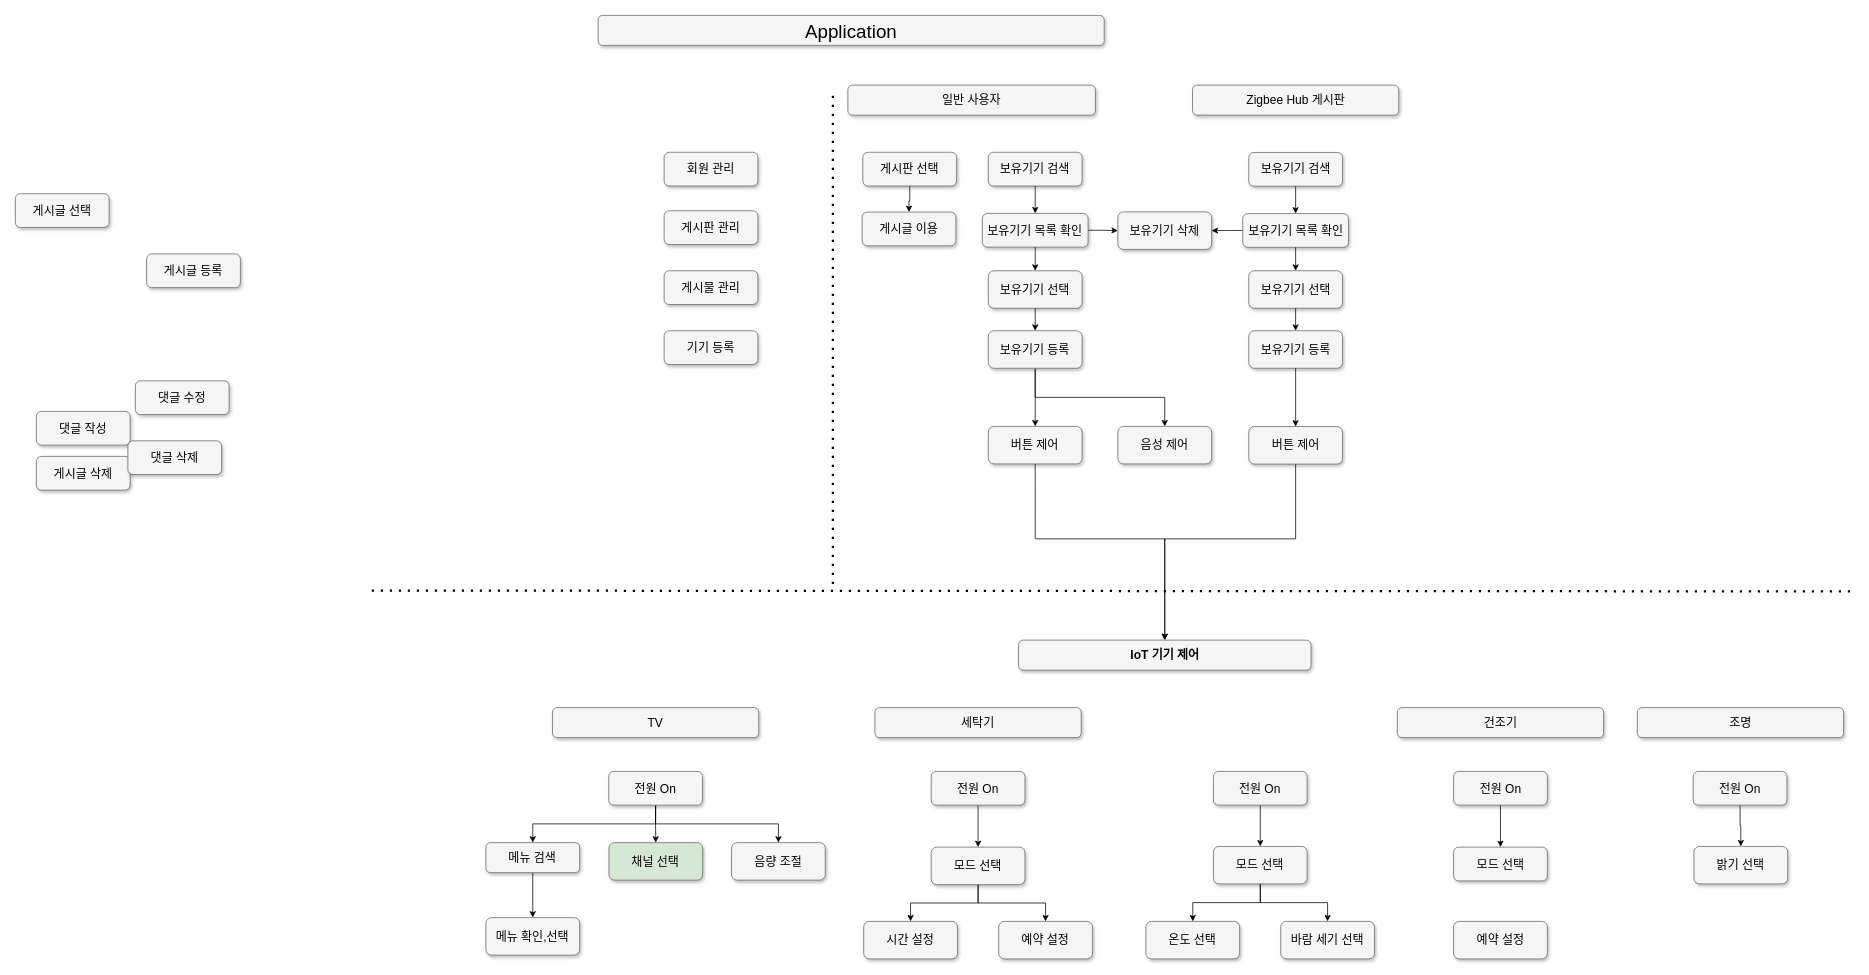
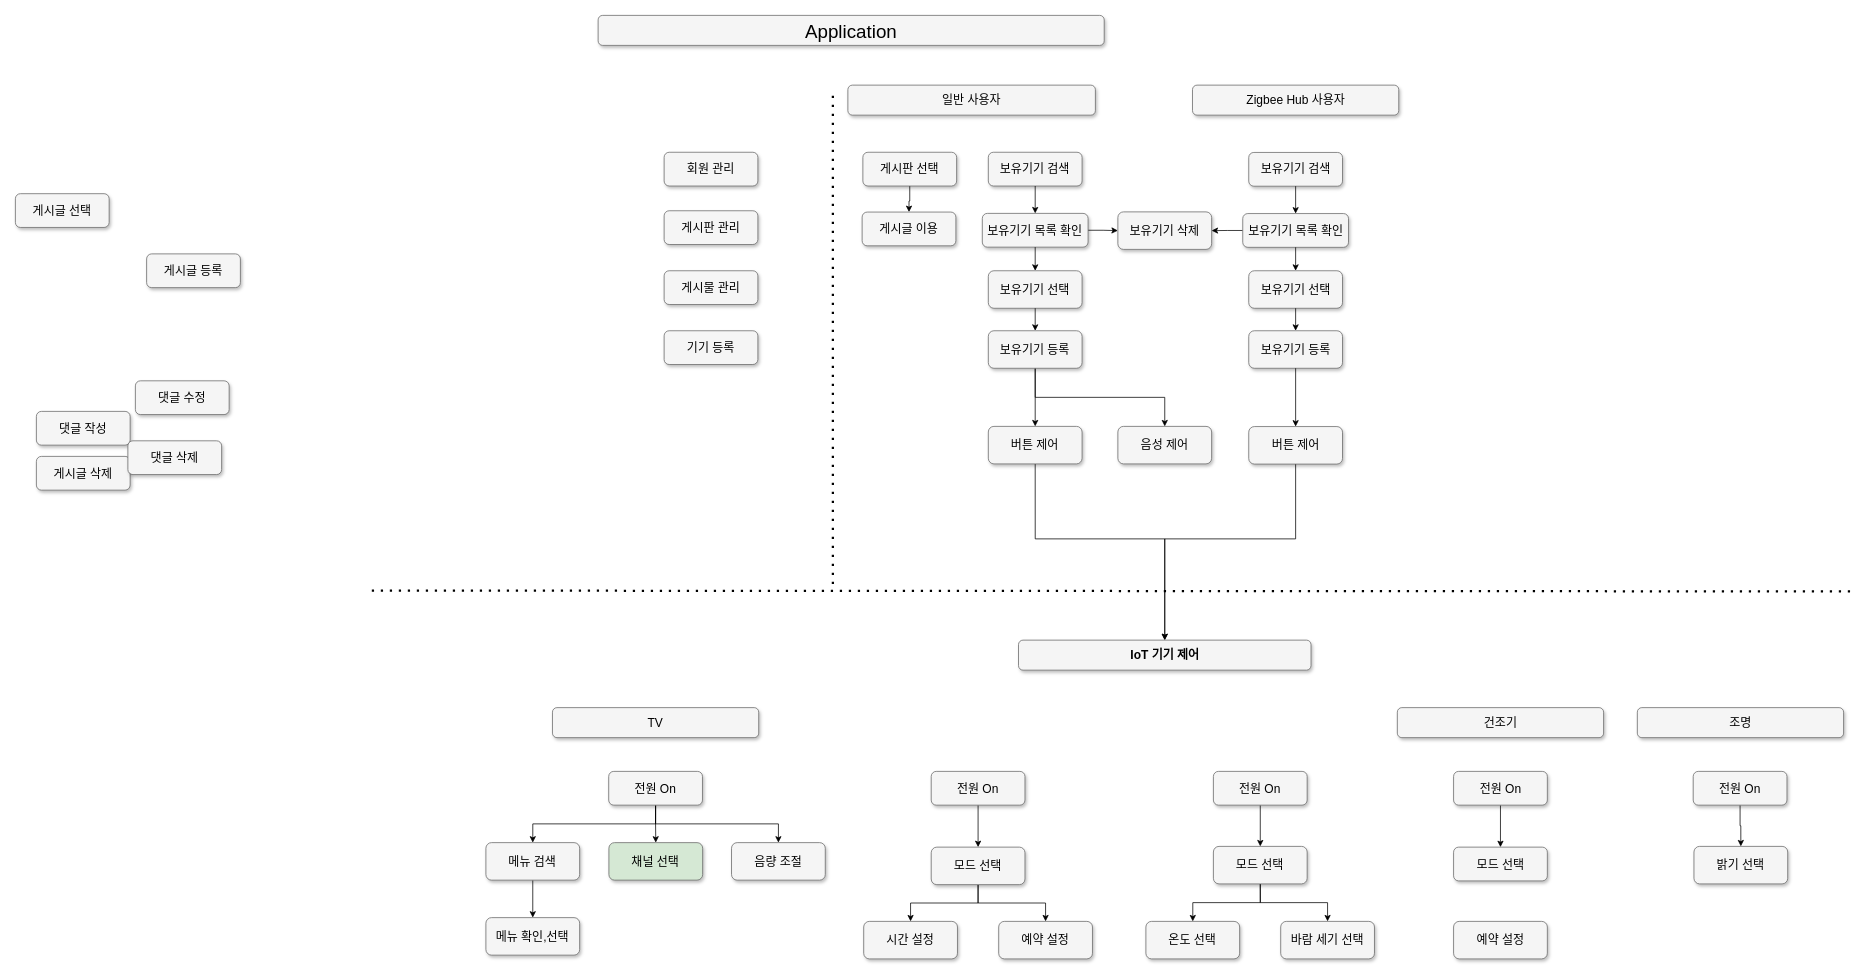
- <mxCell id="67" value="Zigbee Hub 게시판" style="whiteSpace=wrap;html=1;rounded=1;shadow=1;strokeWidth=1;fontSize=16;align=center;fillColor=#f5f5f5;strokeColor=#666666;" vertex="1" parent="1"><mxGeometry x="1589.5" y="113" width="275" height="40" as="geometry" /></mxCell>
+ <mxCell id="67" value="Zigbee Hub 사용자" style="whiteSpace=wrap;html=1;rounded=1;shadow=1;strokeWidth=1;fontSize=16;align=center;fillColor=#f5f5f5;strokeColor=#666666;" vertex="1" parent="1"><mxGeometry x="1589.5" y="113" width="275" height="40" as="geometry" /></mxCell>
- <mxCell id="9" value="세탁기" style="whiteSpace=wrap;html=1;rounded=1;shadow=1;strokeWidth=1;fontSize=16;align=center;fillColor=#f5f5f5;strokeColor=#666666;" parent="1" vertex="1"><mxGeometry x="1166.12" y="943" width="275" height="40" as="geometry" /></mxCell>
- <mxCell id="30" value="메뉴 검색" style="whiteSpace=wrap;html=1;rounded=1;shadow=1;strokeWidth=1;fontSize=16;align=center;fillColor=#f5f5f5;strokeColor=#666666;" parent="1" vertex="1"><mxGeometry x="647.37" y="1123" width="125" height="40" as="geometry" /></mxCell>
+ <mxCell id="30" value="메뉴 검색" style="whiteSpace=wrap;html=1;rounded=1;shadow=1;strokeWidth=1;fontSize=16;align=center;fillColor=#f5f5f5;strokeColor=#666666;" parent="1" vertex="1"><mxGeometry x="647.37" y="1123" width="125" height="50" as="geometry" /></mxCell>
